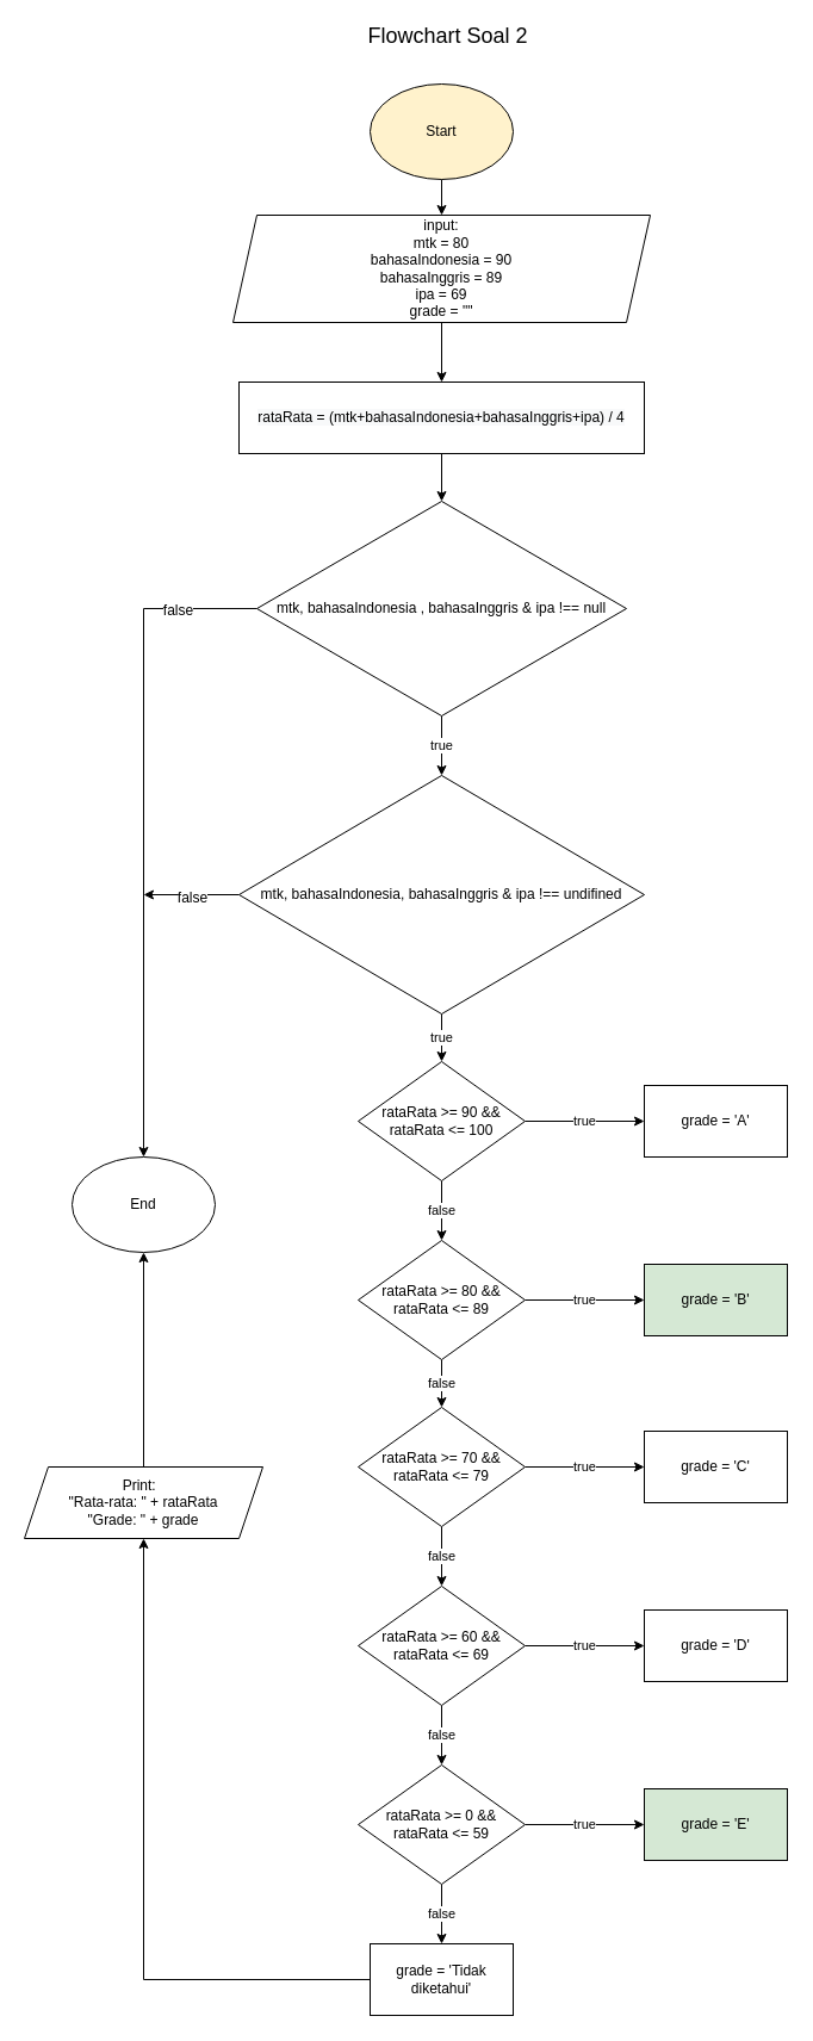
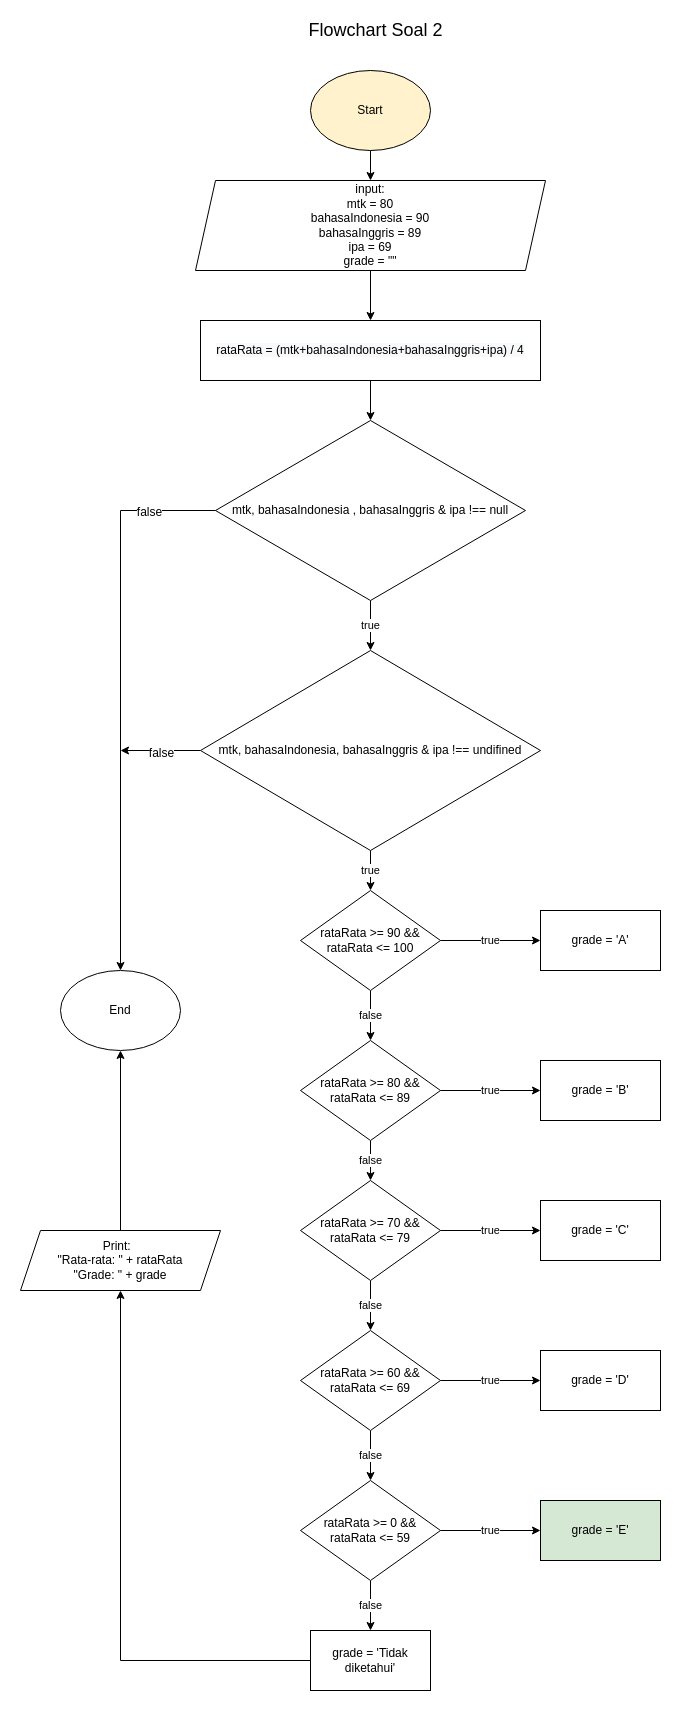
- <mxCell id="31" value="grade = 'B'" style="rounded=0;whiteSpace=wrap;html=1;fillColor=#d5e8d4;" parent="1" vertex="1"><mxGeometry x="540" y="1060" width="120" height="60" as="geometry" /></mxCell>
+ <mxCell id="31" value="grade = 'B'" style="rounded=0;whiteSpace=wrap;html=1;" parent="1" vertex="1"><mxGeometry x="540" y="1060" width="120" height="60" as="geometry" /></mxCell>
